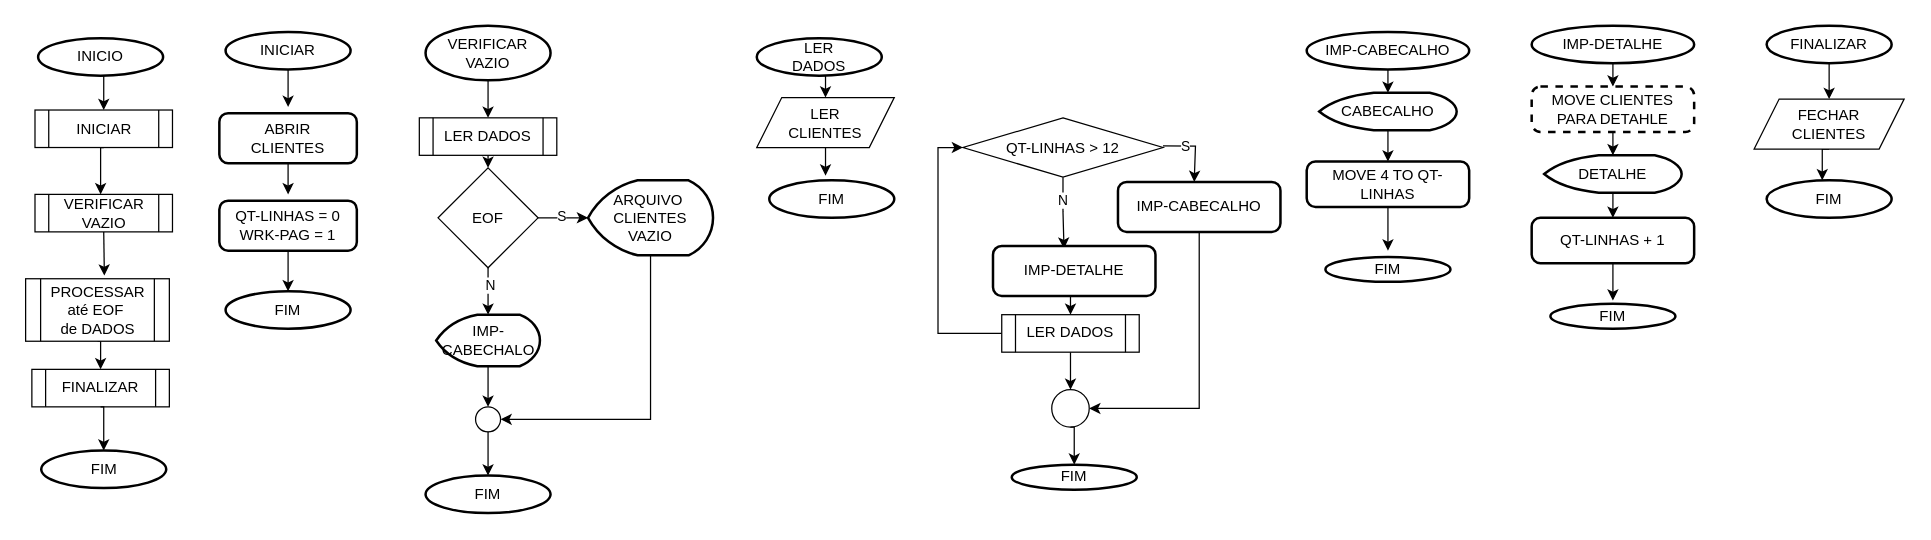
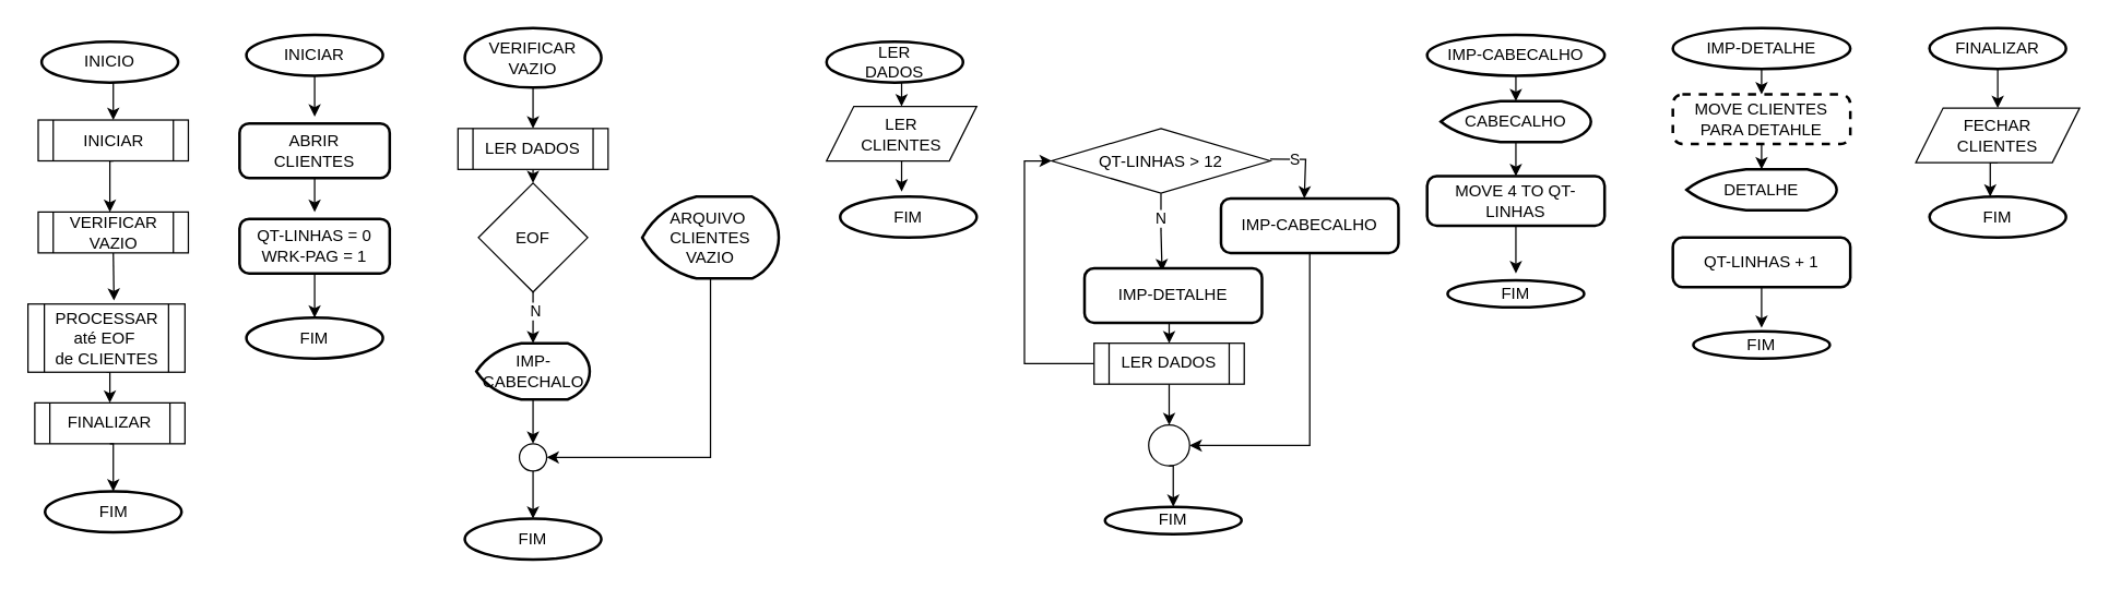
- <mxCell id="65" style="edgeStyle=orthogonalEdgeStyle;rounded=0;orthogonalLoop=1;jettySize=auto;html=1;exitX=0.5;exitY=1;exitDx=0;exitDy=0;exitPerimeter=0;entryX=0.5;entryY=0;entryDx=0;entryDy=0;" parent="1" source="66" target="68" edge="1"><mxGeometry relative="1" as="geometry" /></mxCell>
- <mxCell id="43" style="edgeStyle=orthogonalEdgeStyle;rounded=0;orthogonalLoop=1;jettySize=auto;html=1;exitX=1;exitY=0.5;exitDx=0;exitDy=0;entryX=0;entryY=0.5;entryDx=0;entryDy=0;entryPerimeter=0;" parent="1" source="41" target="42" edge="1"><mxGeometry relative="1" as="geometry" /></mxCell>
- <mxCell id="44" value="S" style="edgeLabel;html=1;align=center;verticalAlign=middle;resizable=0;points=[];" parent="43" connectable="0" vertex="1"><mxGeometry x="-0.121" y="1" relative="1" as="geometry"><mxPoint as="offset" /></mxGeometry></mxCell>
- <mxCell id="8" value="PROCESSAR&lt;div&gt;até EOF&amp;nbsp;&lt;/div&gt;&lt;div&gt;de DADOS&lt;/div&gt;" style="shape=process;whiteSpace=wrap;html=1;backgroundOutline=1;" parent="1" vertex="1"><mxGeometry x="20" y="222.5" width="115" height="50" as="geometry" /></mxCell>
+ <mxCell id="8" value="PROCESSAR&lt;div&gt;até EOF&amp;nbsp;&lt;/div&gt;&lt;div&gt;de CLIENTES&lt;/div&gt;" style="shape=process;whiteSpace=wrap;html=1;backgroundOutline=1;" parent="1" vertex="1"><mxGeometry x="20" y="222.5" width="115" height="50" as="geometry" /></mxCell>
